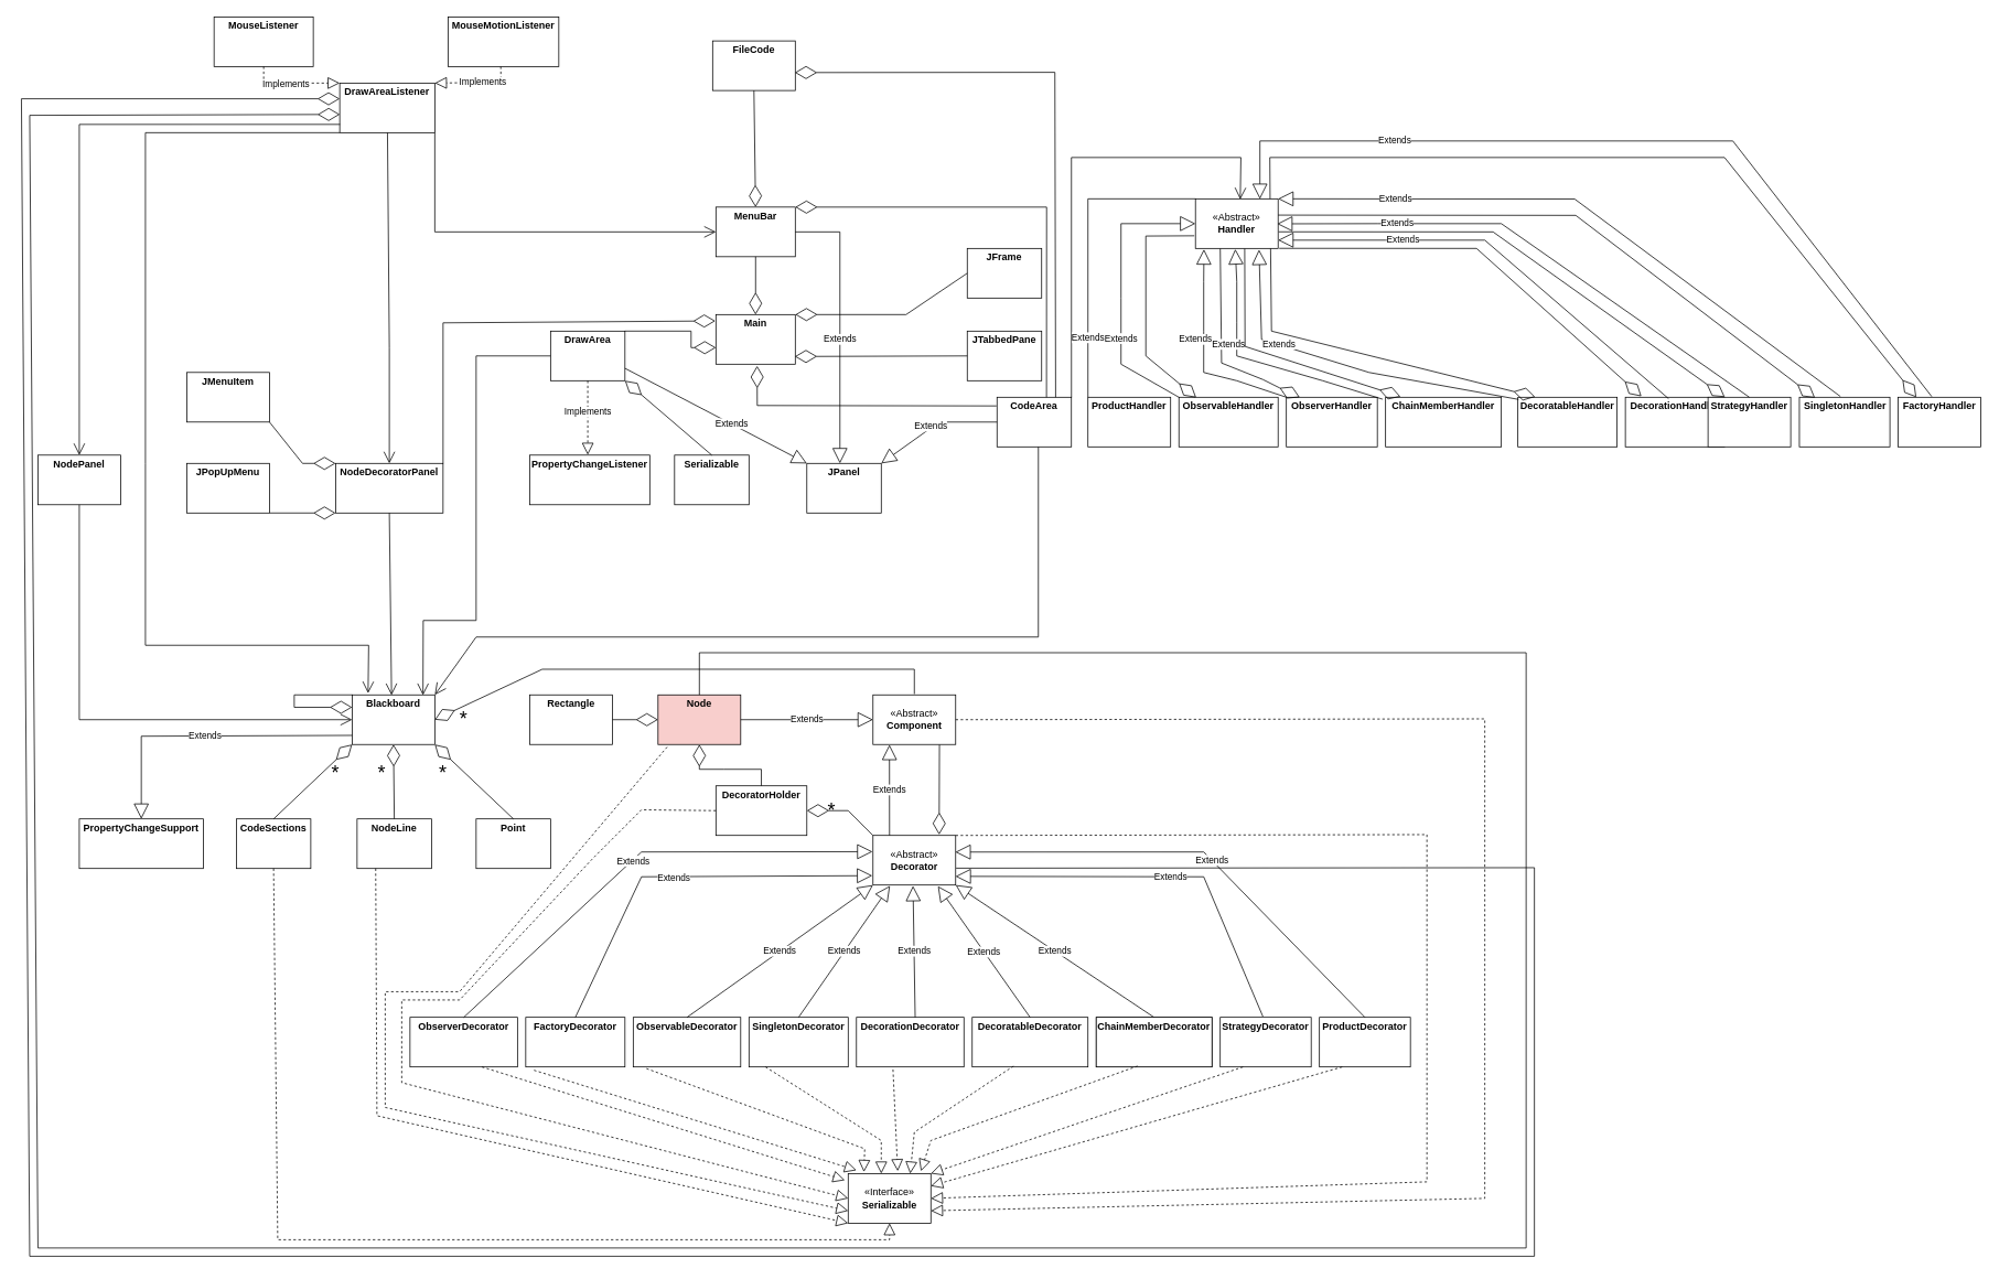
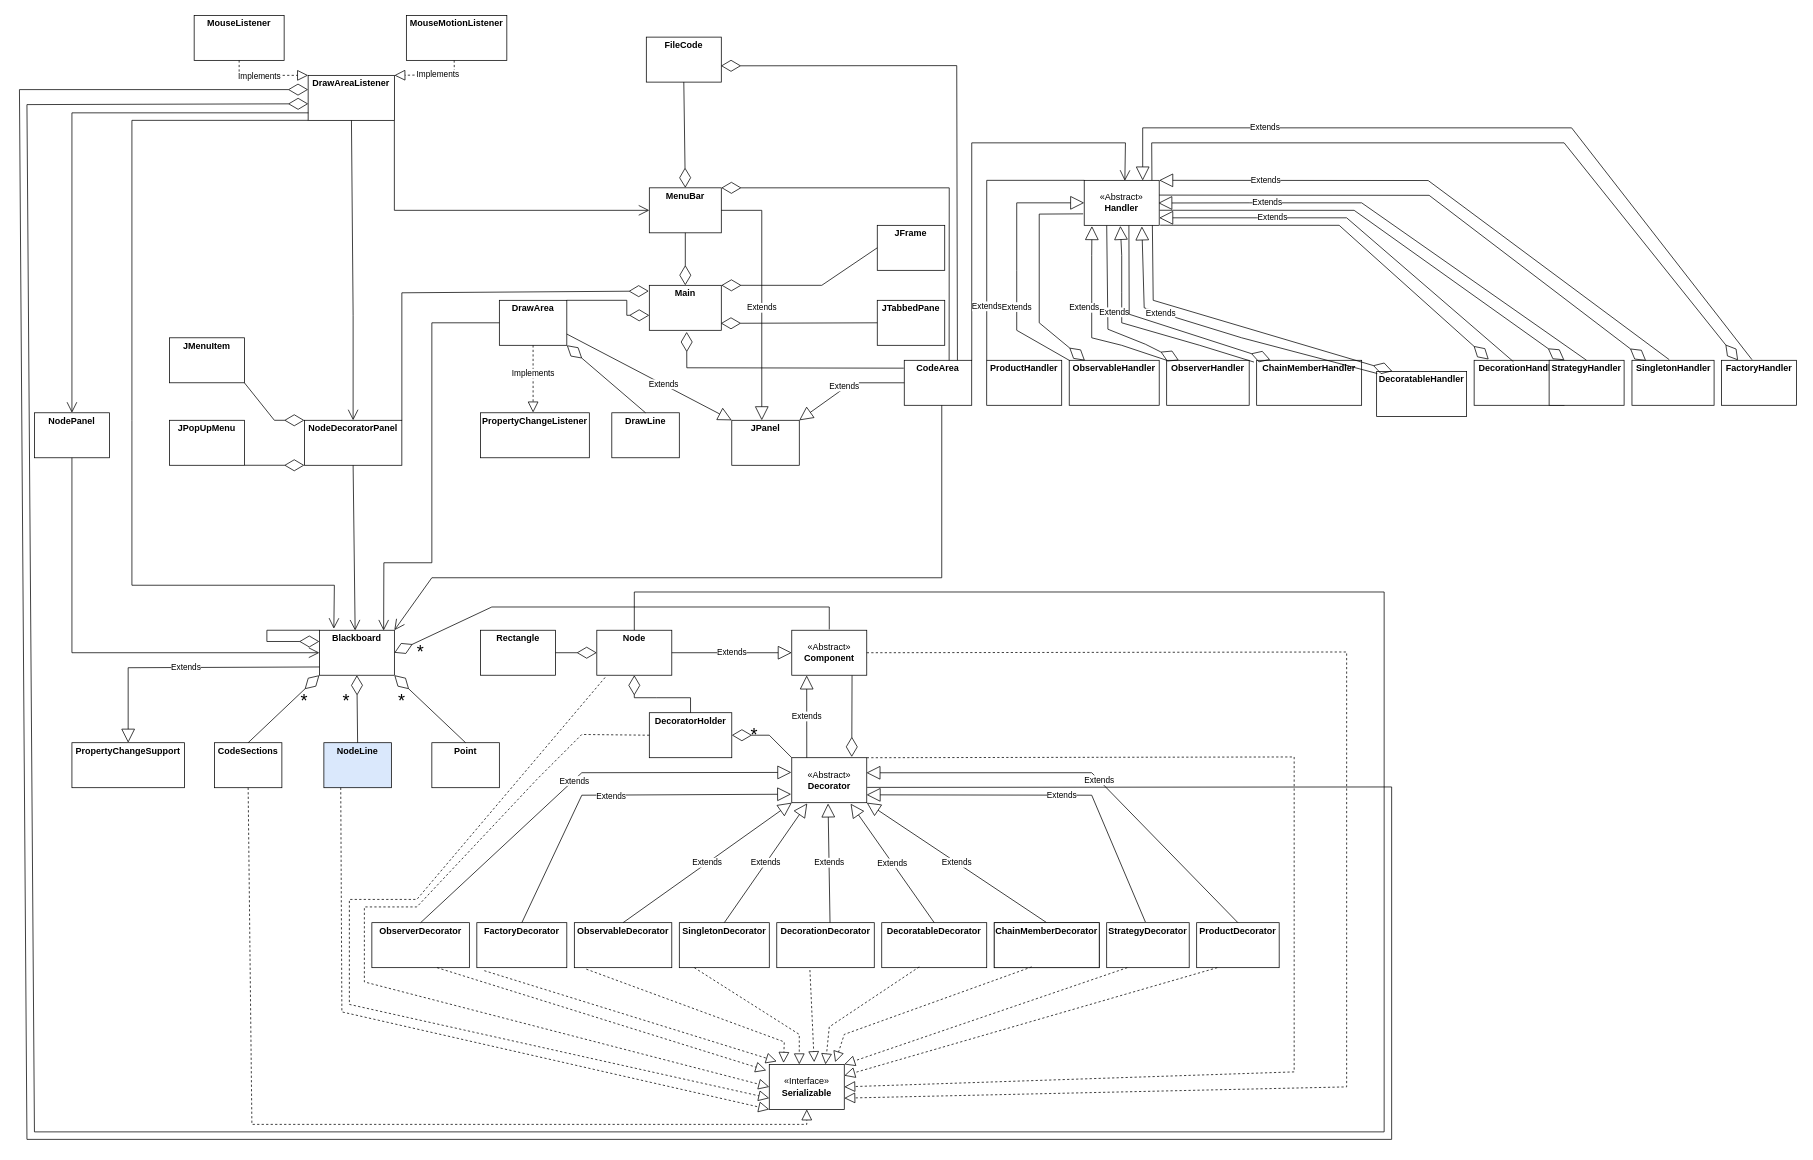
- <mxCell id="62" value="&lt;p style=&quot;margin:0px;margin-top:4px;text-align:center;&quot;&gt;&lt;b&gt;DecoratableHandler&lt;/b&gt;&lt;/p&gt;" style="verticalAlign=top;align=left;overflow=fill;html=1;whiteSpace=wrap;" parent="1" vertex="1"><mxGeometry x="1830" y="480" width="120" height="60" as="geometry" /></mxCell>
+ <mxCell id="62" value="&lt;p style=&quot;margin:0px;margin-top:4px;text-align:center;&quot;&gt;&lt;b&gt;DecoratableHandler&lt;/b&gt;&lt;/p&gt;" style="verticalAlign=top;align=left;overflow=fill;html=1;whiteSpace=wrap;" parent="1" vertex="1"><mxGeometry x="1830" y="495" width="120" height="60" as="geometry" /></mxCell>
- <mxCell id="77" value="&lt;p style=&quot;margin:0px;margin-top:4px;text-align:center;&quot;&gt;&lt;b&gt;Serializable&lt;/b&gt;&lt;/p&gt;" style="verticalAlign=top;align=left;overflow=fill;html=1;whiteSpace=wrap;" parent="1" vertex="1"><mxGeometry x="810" y="550" width="90" height="60" as="geometry" /></mxCell>
+ <mxCell id="77" value="&lt;p style=&quot;margin:0px;margin-top:4px;text-align:center;&quot;&gt;&lt;b&gt;DrawLine&lt;/b&gt;&lt;/p&gt;" style="verticalAlign=top;align=left;overflow=fill;html=1;whiteSpace=wrap;" parent="1" vertex="1"><mxGeometry x="810" y="550" width="90" height="60" as="geometry" /></mxCell>
- <mxCell id="6" value="&lt;p style=&quot;margin:0px;margin-top:4px;text-align:center;&quot;&gt;&lt;b&gt;Node&lt;/b&gt;&lt;/p&gt;" style="verticalAlign=top;align=left;overflow=fill;html=1;whiteSpace=wrap;fillColor=#f8cecc;" parent="1" vertex="1"><mxGeometry x="790" y="840" width="100" height="60" as="geometry" /></mxCell>
+ <mxCell id="6" value="&lt;p style=&quot;margin:0px;margin-top:4px;text-align:center;&quot;&gt;&lt;b&gt;Node&lt;/b&gt;&lt;/p&gt;" style="verticalAlign=top;align=left;overflow=fill;html=1;whiteSpace=wrap;" parent="1" vertex="1"><mxGeometry x="790" y="840" width="100" height="60" as="geometry" /></mxCell>
- <mxCell id="82" value="&lt;p style=&quot;margin:0px;margin-top:4px;text-align:center;&quot;&gt;&lt;b&gt;NodeLine&lt;/b&gt;&lt;/p&gt;" style="verticalAlign=top;align=left;overflow=fill;html=1;whiteSpace=wrap;" parent="1" vertex="1"><mxGeometry x="426" y="990" width="90" height="60" as="geometry" /></mxCell>
+ <mxCell id="82" value="&lt;p style=&quot;margin:0px;margin-top:4px;text-align:center;&quot;&gt;&lt;b&gt;NodeLine&lt;/b&gt;&lt;/p&gt;" style="verticalAlign=top;align=left;overflow=fill;html=1;whiteSpace=wrap;fillColor=#dae8fc;" parent="1" vertex="1"><mxGeometry x="426" y="990" width="90" height="60" as="geometry" /></mxCell>
